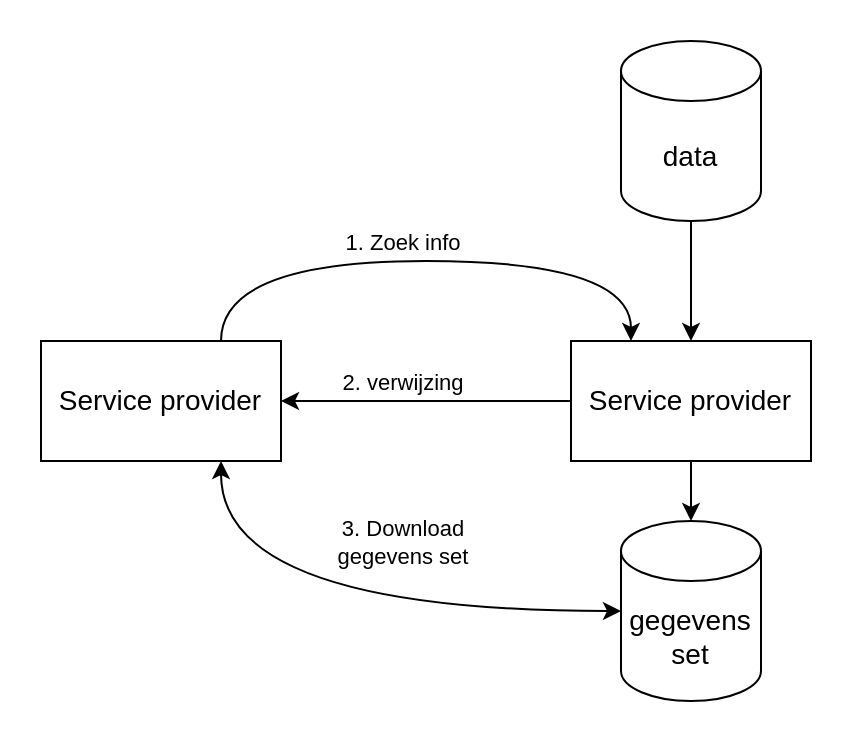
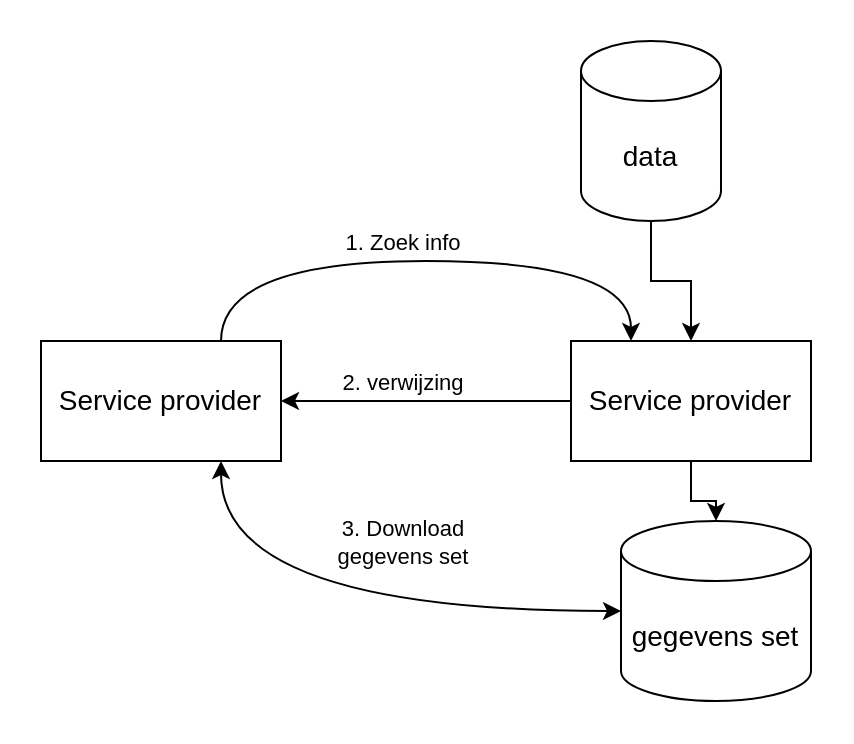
- <mxCell id="3" value="data" style="shape=cylinder3;whiteSpace=wrap;html=1;boundedLbl=1;backgroundOutline=1;size=15;fontSize=14;" vertex="1" parent="1"><mxGeometry x="310" y="20" width="70" height="90" as="geometry" /></mxCell>
+ <mxCell id="3" value="data" style="shape=cylinder3;whiteSpace=wrap;html=1;boundedLbl=1;backgroundOutline=1;size=15;fontSize=14;" vertex="1" parent="1"><mxGeometry x="290" y="20" width="70" height="90" as="geometry" /></mxCell>
- <mxCell id="8" value="gegevens set" style="shape=cylinder3;whiteSpace=wrap;html=1;boundedLbl=1;backgroundOutline=1;size=15;fontSize=14;" vertex="1" parent="1"><mxGeometry x="310" y="260" width="70" height="90" as="geometry" /></mxCell>
+ <mxCell id="8" value="gegevens set" style="shape=cylinder3;whiteSpace=wrap;html=1;boundedLbl=1;backgroundOutline=1;size=15;fontSize=14;" vertex="1" parent="1"><mxGeometry x="310" y="260" width="95" height="90" as="geometry" /></mxCell>
